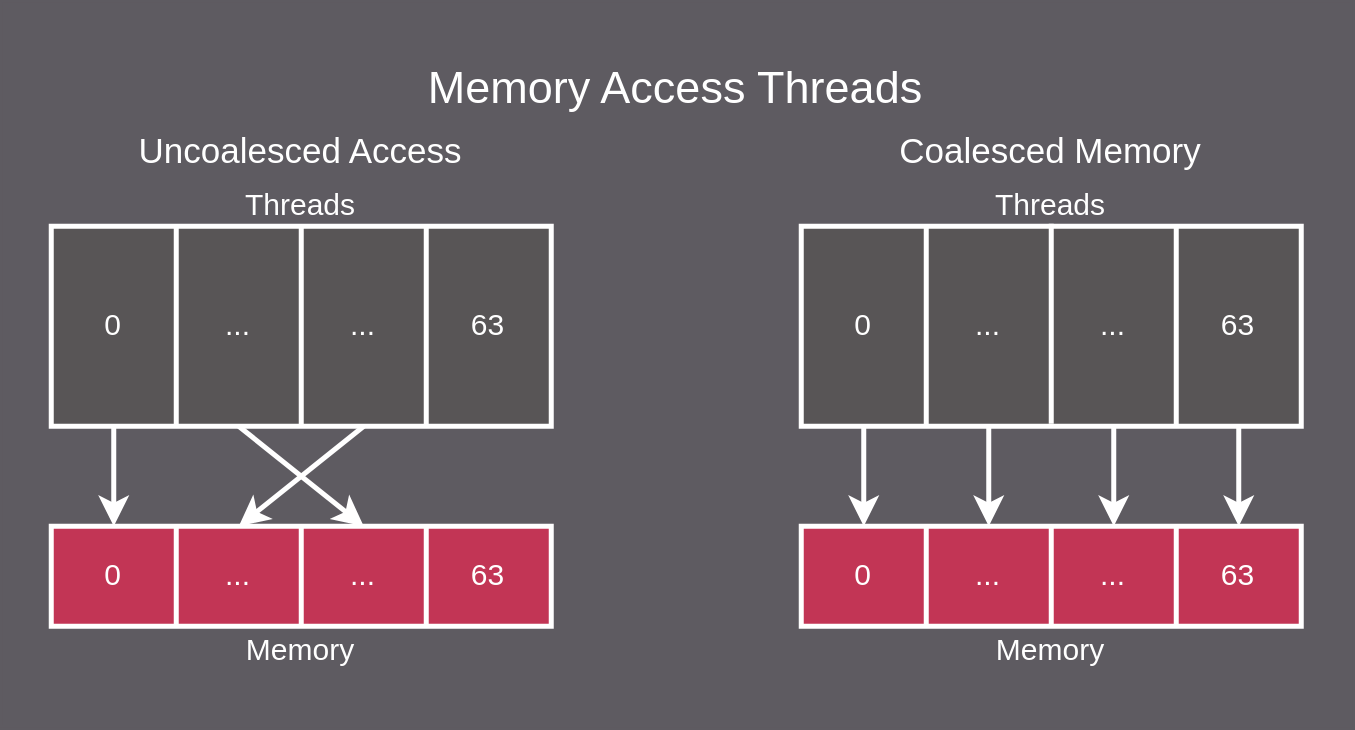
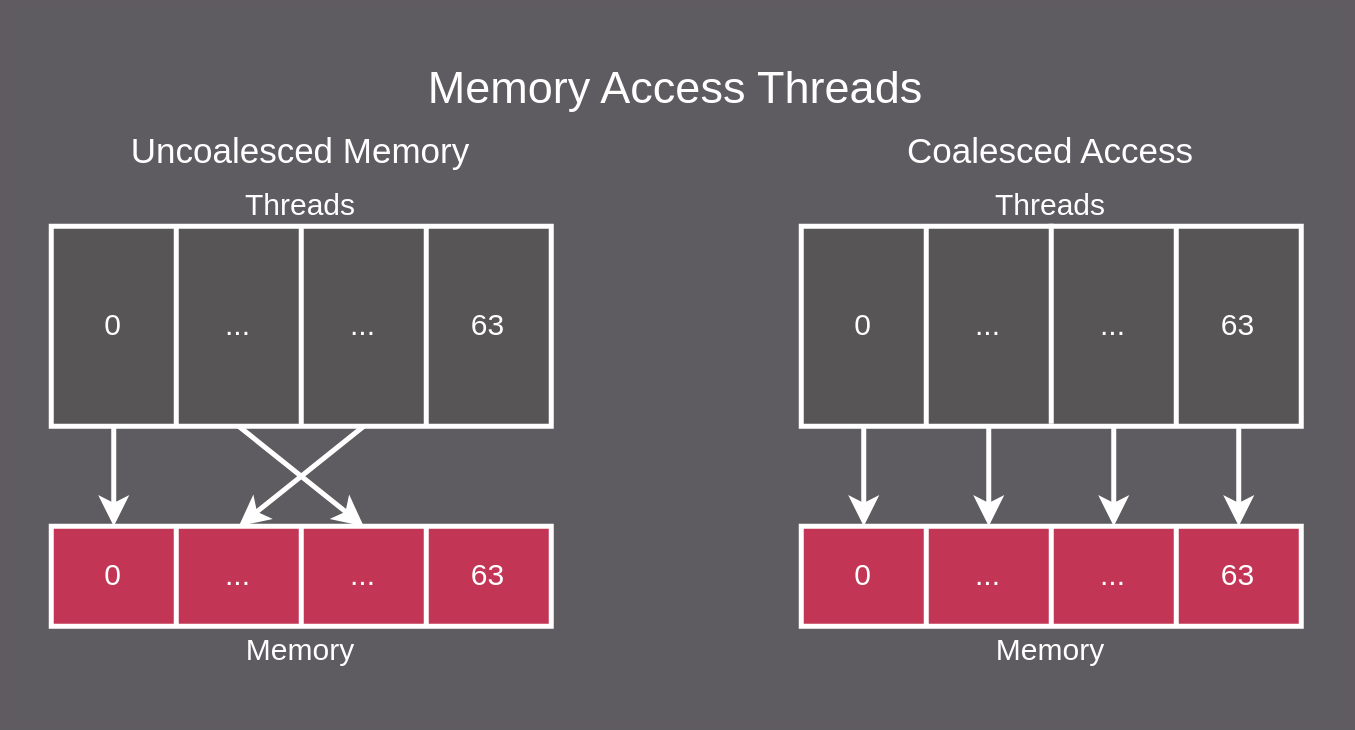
- <mxCell id="3" value="Uncoalesced Access" style="text;html=1;strokeColor=none;fillColor=none;align=center;verticalAlign=middle;whiteSpace=wrap;rounded=0;fontSize=14;fontFamily=Arial;fontColor=#FFFFFF;" parent="1" vertex="1"><mxGeometry x="45" y="50" width="150" height="20" as="geometry" /></mxCell>
+ <mxCell id="3" value="Uncoalesced Memory" style="text;html=1;strokeColor=none;fillColor=none;align=center;verticalAlign=middle;whiteSpace=wrap;rounded=0;fontSize=14;fontFamily=Arial;fontColor=#FFFFFF;" parent="1" vertex="1"><mxGeometry x="45" y="50" width="150" height="20" as="geometry" /></mxCell>
- <mxCell id="17" value="Coalesced Memory" style="text;html=1;strokeColor=none;fillColor=none;align=center;verticalAlign=middle;whiteSpace=wrap;rounded=0;fontSize=14;fontFamily=Arial;fontColor=#FFFFFF;" parent="1" vertex="1"><mxGeometry x="345" y="50" width="150" height="20" as="geometry" /></mxCell>
+ <mxCell id="17" value="Coalesced Access" style="text;html=1;strokeColor=none;fillColor=none;align=center;verticalAlign=middle;whiteSpace=wrap;rounded=0;fontSize=14;fontFamily=Arial;fontColor=#FFFFFF;" parent="1" vertex="1"><mxGeometry x="345" y="50" width="150" height="20" as="geometry" /></mxCell>
